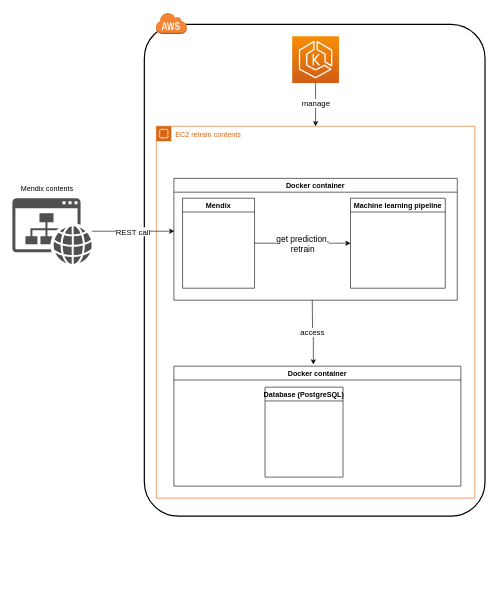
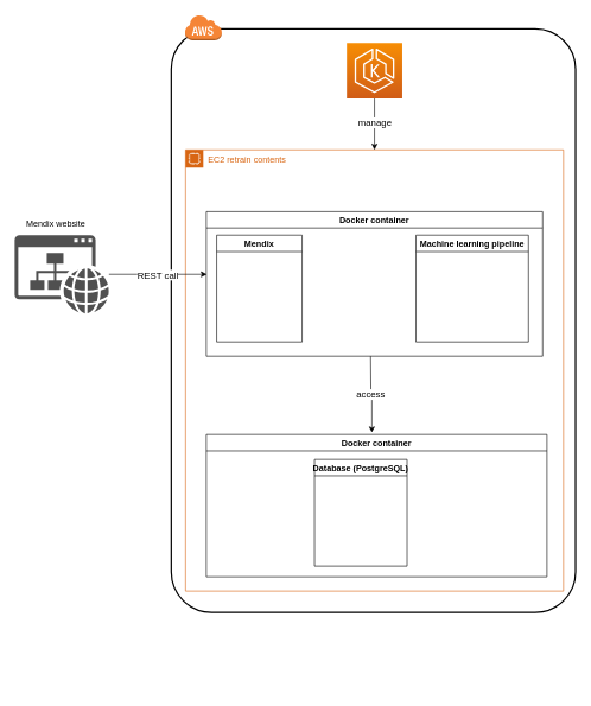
- <mxCell id="21" value="Mendix contents" style="text;html=1;strokeColor=none;fillColor=none;align=center;verticalAlign=middle;whiteSpace=wrap;rounded=0;" parent="19" vertex="1"><mxGeometry width="116" height="30" as="geometry" /></mxCell>
+ <mxCell id="21" value="Mendix website" style="text;html=1;strokeColor=none;fillColor=none;align=center;verticalAlign=middle;whiteSpace=wrap;rounded=0;" parent="19" vertex="1"><mxGeometry width="116" height="30" as="geometry" /></mxCell>
- <mxCell id="8" style="edgeStyle=orthogonalEdgeStyle;rounded=0;orthogonalLoop=1;jettySize=auto;html=1;" edge="1" parent="3" source="10" target="11"><mxGeometry relative="1" as="geometry" /></mxCell>
- <mxCell id="9" value="&lt;font style=&quot;font-size: 14px&quot;&gt;get prediction,&lt;br&gt;retrain&lt;br&gt;&lt;/font&gt;" style="edgeLabel;html=1;align=center;verticalAlign=middle;resizable=0;points=[];" vertex="1" connectable="0" parent="8"><mxGeometry x="-0.225" y="2" relative="1" as="geometry"><mxPoint x="18" y="2" as="offset" /></mxGeometry></mxCell>
